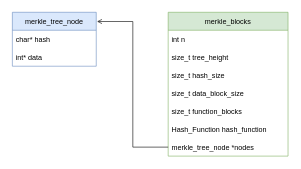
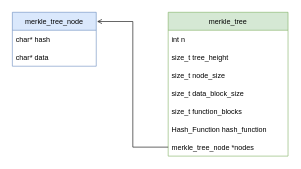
- <mxCell id="5" value="merkle_blocks" style="swimlane;fontStyle=0;childLayout=stackLayout;horizontal=1;startSize=30;horizontalStack=0;resizeParent=1;resizeParentMax=0;resizeLast=0;collapsible=1;marginBottom=0;fillColor=#d5e8d4;strokeColor=#82b366;" vertex="1" parent="1"><mxGeometry x="280" y="20" width="200" height="240" as="geometry" /></mxCell>
+ <mxCell id="5" value="merkle_tree" style="swimlane;fontStyle=0;childLayout=stackLayout;horizontal=1;startSize=30;horizontalStack=0;resizeParent=1;resizeParentMax=0;resizeLast=0;collapsible=1;marginBottom=0;fillColor=#d5e8d4;strokeColor=#82b366;" vertex="1" parent="1"><mxGeometry x="280" y="20" width="200" height="240" as="geometry" /></mxCell>
- <mxCell id="4" value="int* data" style="text;strokeColor=none;fillColor=none;align=left;verticalAlign=middle;spacingLeft=4;spacingRight=4;overflow=hidden;points=[[0,0.5],[1,0.5]];portConstraint=eastwest;rotatable=0;" vertex="1" parent="2"><mxGeometry y="60" width="140" height="30" as="geometry" /></mxCell>
+ <mxCell id="4" value="char* data" style="text;strokeColor=none;fillColor=none;align=left;verticalAlign=middle;spacingLeft=4;spacingRight=4;overflow=hidden;points=[[0,0.5],[1,0.5]];portConstraint=eastwest;rotatable=0;" vertex="1" parent="2"><mxGeometry y="60" width="140" height="30" as="geometry" /></mxCell>
- <mxCell id="8" value="size_t hash_size" style="text;strokeColor=none;fillColor=none;align=left;verticalAlign=middle;spacingLeft=4;spacingRight=4;overflow=hidden;points=[[0,0.5],[1,0.5]];portConstraint=eastwest;rotatable=0;" vertex="1" parent="5"><mxGeometry y="90" width="200" height="30" as="geometry" /></mxCell>
+ <mxCell id="8" value="size_t node_size" style="text;strokeColor=none;fillColor=none;align=left;verticalAlign=middle;spacingLeft=4;spacingRight=4;overflow=hidden;points=[[0,0.5],[1,0.5]];portConstraint=eastwest;rotatable=0;" vertex="1" parent="5"><mxGeometry y="90" width="200" height="30" as="geometry" /></mxCell>
